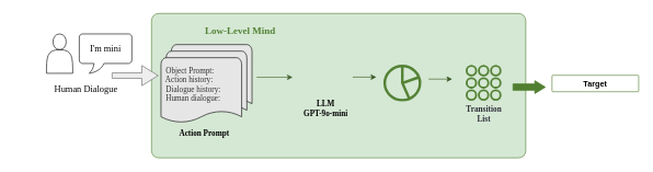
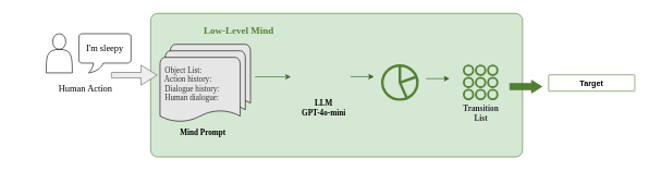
- <mxCell id="6" value="&lt;font face=&quot;Times New Roman&quot; style=&quot;font-size: 14px;&quot;&gt;I'm mini&lt;/font&gt;" style="whiteSpace=wrap;html=1;shape=mxgraph.basic.roundRectCallout;dx=30;dy=15;size=5;boundedLbl=1;" vertex="1" parent="4"><mxGeometry x="100" width="80" height="60" as="geometry" /></mxCell>
+ <mxCell id="6" value="&lt;font face=&quot;Times New Roman&quot; style=&quot;font-size: 14px;&quot;&gt;I'm sleepy&lt;/font&gt;" style="whiteSpace=wrap;html=1;shape=mxgraph.basic.roundRectCallout;dx=30;dy=15;size=5;boundedLbl=1;" vertex="1" parent="4"><mxGeometry x="100" width="80" height="60" as="geometry" /></mxCell>
- <mxCell id="11" value="&lt;div style=&quot;color: rgb(51, 51, 51);&quot;&gt;&lt;span style=&quot;background-color: transparent; color: light-dark(rgb(51, 51, 51), rgb(193, 193, 193));&quot;&gt;&lt;font face=&quot;Times New Roman&quot;&gt;&amp;nbsp; Object Prompt:&lt;/font&gt;&lt;/span&gt;&lt;/div&gt;&lt;div style=&quot;color: rgb(51, 51, 51);&quot;&gt;&lt;font face=&quot;Times New Roman&quot;&gt;&amp;nbsp; Action history:&lt;/font&gt;&lt;/div&gt;&lt;div style=&quot;color: rgb(51, 51, 51);&quot;&gt;&lt;font face=&quot;Times New Roman&quot;&gt;&amp;nbsp; Dialogue history:&lt;/font&gt;&lt;/div&gt;&lt;div style=&quot;color: rgb(51, 51, 51);&quot;&gt;&lt;font face=&quot;Times New Roman&quot;&gt;&amp;nbsp; Human dialogue:&lt;/font&gt;&lt;/div&gt;" style="strokeWidth=1;html=1;shape=mxgraph.flowchart.multi-document;whiteSpace=wrap;align=left;fillColor=light-dark(#e7e6e6, #ededed);" vertex="1" parent="8"><mxGeometry x="-5.549" y="-12.6" width="138.613" height="120.51" as="geometry" /></mxCell>
+ <mxCell id="11" value="&lt;div style=&quot;color: rgb(51, 51, 51);&quot;&gt;&lt;span style=&quot;background-color: transparent; color: light-dark(rgb(51, 51, 51), rgb(193, 193, 193));&quot;&gt;&lt;font face=&quot;Times New Roman&quot;&gt;&amp;nbsp; Object List:&lt;/font&gt;&lt;/span&gt;&lt;/div&gt;&lt;div style=&quot;color: rgb(51, 51, 51);&quot;&gt;&lt;font face=&quot;Times New Roman&quot;&gt;&amp;nbsp; Action history:&lt;/font&gt;&lt;/div&gt;&lt;div style=&quot;color: rgb(51, 51, 51);&quot;&gt;&lt;font face=&quot;Times New Roman&quot;&gt;&amp;nbsp; Dialogue history:&lt;/font&gt;&lt;/div&gt;&lt;div style=&quot;color: rgb(51, 51, 51);&quot;&gt;&lt;font face=&quot;Times New Roman&quot;&gt;&amp;nbsp; Human dialogue:&lt;/font&gt;&lt;/div&gt;" style="strokeWidth=1;html=1;shape=mxgraph.flowchart.multi-document;whiteSpace=wrap;align=left;fillColor=light-dark(#e7e6e6, #ededed);" vertex="1" parent="8"><mxGeometry x="-5.549" y="-12.6" width="138.613" height="120.51" as="geometry" /></mxCell>
- <mxCell id="7" value="&lt;font face=&quot;Times New Roman&quot; style=&quot;font-size: 14px;&quot;&gt;Human Dialogue&lt;/font&gt;" style="text;html=1;align=center;verticalAlign=middle;resizable=0;points=[];autosize=1;strokeColor=none;fillColor=none;" vertex="1" parent="3"><mxGeometry y="70" width="120" height="30" as="geometry" /></mxCell>
+ <mxCell id="7" value="&lt;font face=&quot;Times New Roman&quot; style=&quot;font-size: 14px;&quot;&gt;Human Action&lt;/font&gt;" style="text;html=1;align=center;verticalAlign=middle;resizable=0;points=[];autosize=1;strokeColor=none;fillColor=none;" vertex="1" parent="3"><mxGeometry y="70" width="120" height="30" as="geometry" /></mxCell>
- <mxCell id="16" value="&lt;b&gt;&lt;font face=&quot;Times New Roman&quot;&gt;LLM&lt;/font&gt;&lt;/b&gt;&lt;div&gt;&lt;b&gt;&lt;font face=&quot;Times New Roman&quot;&gt;GPT-9o-mini&lt;/font&gt;&lt;/b&gt;&lt;/div&gt;" style="text;html=1;align=center;verticalAlign=middle;resizable=0;points=[];autosize=1;strokeColor=none;fillColor=none;" vertex="1" parent="15"><mxGeometry x="-0.1" y="70.37" width="90" height="40" as="geometry" /></mxCell>
+ <mxCell id="16" value="&lt;b&gt;&lt;font face=&quot;Times New Roman&quot;&gt;LLM&lt;/font&gt;&lt;/b&gt;&lt;div&gt;&lt;b&gt;&lt;font face=&quot;Times New Roman&quot;&gt;GPT-4o-mini&lt;/font&gt;&lt;/b&gt;&lt;/div&gt;" style="text;html=1;align=center;verticalAlign=middle;resizable=0;points=[];autosize=1;strokeColor=none;fillColor=none;" vertex="1" parent="15"><mxGeometry x="-0.1" y="70.37" width="90" height="40" as="geometry" /></mxCell>
- <mxCell id="10" value="&lt;b&gt;&lt;font face=&quot;Times New Roman&quot;&gt;Action Prompt&lt;/font&gt;&lt;/b&gt;" style="text;html=1;align=center;verticalAlign=middle;resizable=0;points=[];autosize=1;strokeColor=none;fillColor=none;" vertex="1" parent="8"><mxGeometry x="9.896" y="107.913" width="100" height="30" as="geometry" /></mxCell>
+ <mxCell id="10" value="&lt;b&gt;&lt;font face=&quot;Times New Roman&quot;&gt;Mind Prompt&lt;/font&gt;&lt;/b&gt;" style="text;html=1;align=center;verticalAlign=middle;resizable=0;points=[];autosize=1;strokeColor=none;fillColor=none;" vertex="1" parent="8"><mxGeometry x="9.896" y="107.913" width="100" height="30" as="geometry" /></mxCell>
